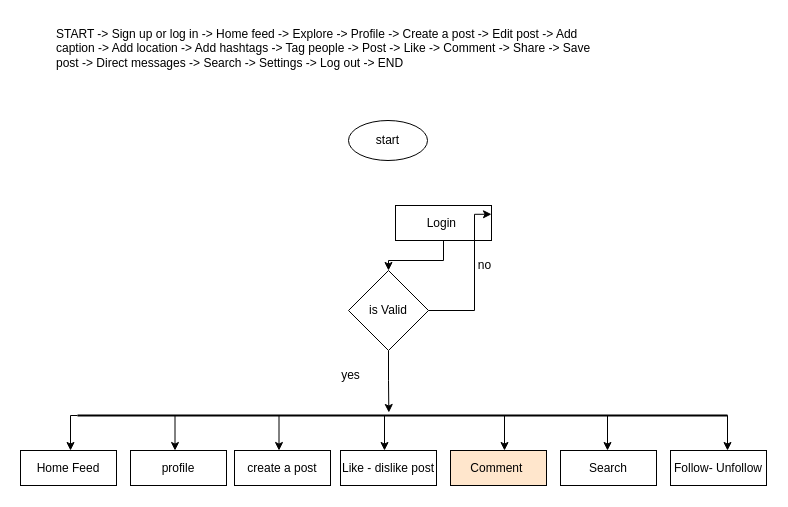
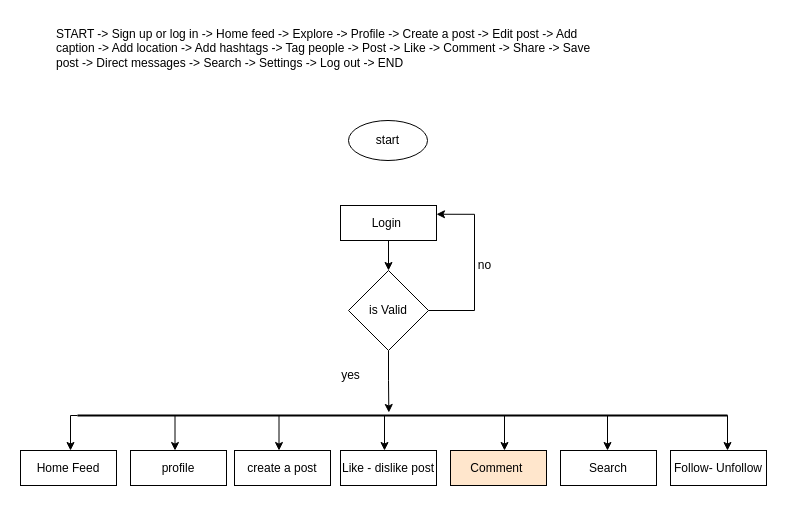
- <mxCell id="5" value="Login&amp;nbsp;" style="whiteSpace=wrap;html=1;" vertex="1" parent="1"><mxGeometry x="395" y="205" width="96" height="35" as="geometry" /></mxCell>
+ <mxCell id="5" value="Login&amp;nbsp;" style="whiteSpace=wrap;html=1;" vertex="1" parent="1"><mxGeometry x="340" y="205" width="96" height="35" as="geometry" /></mxCell>
